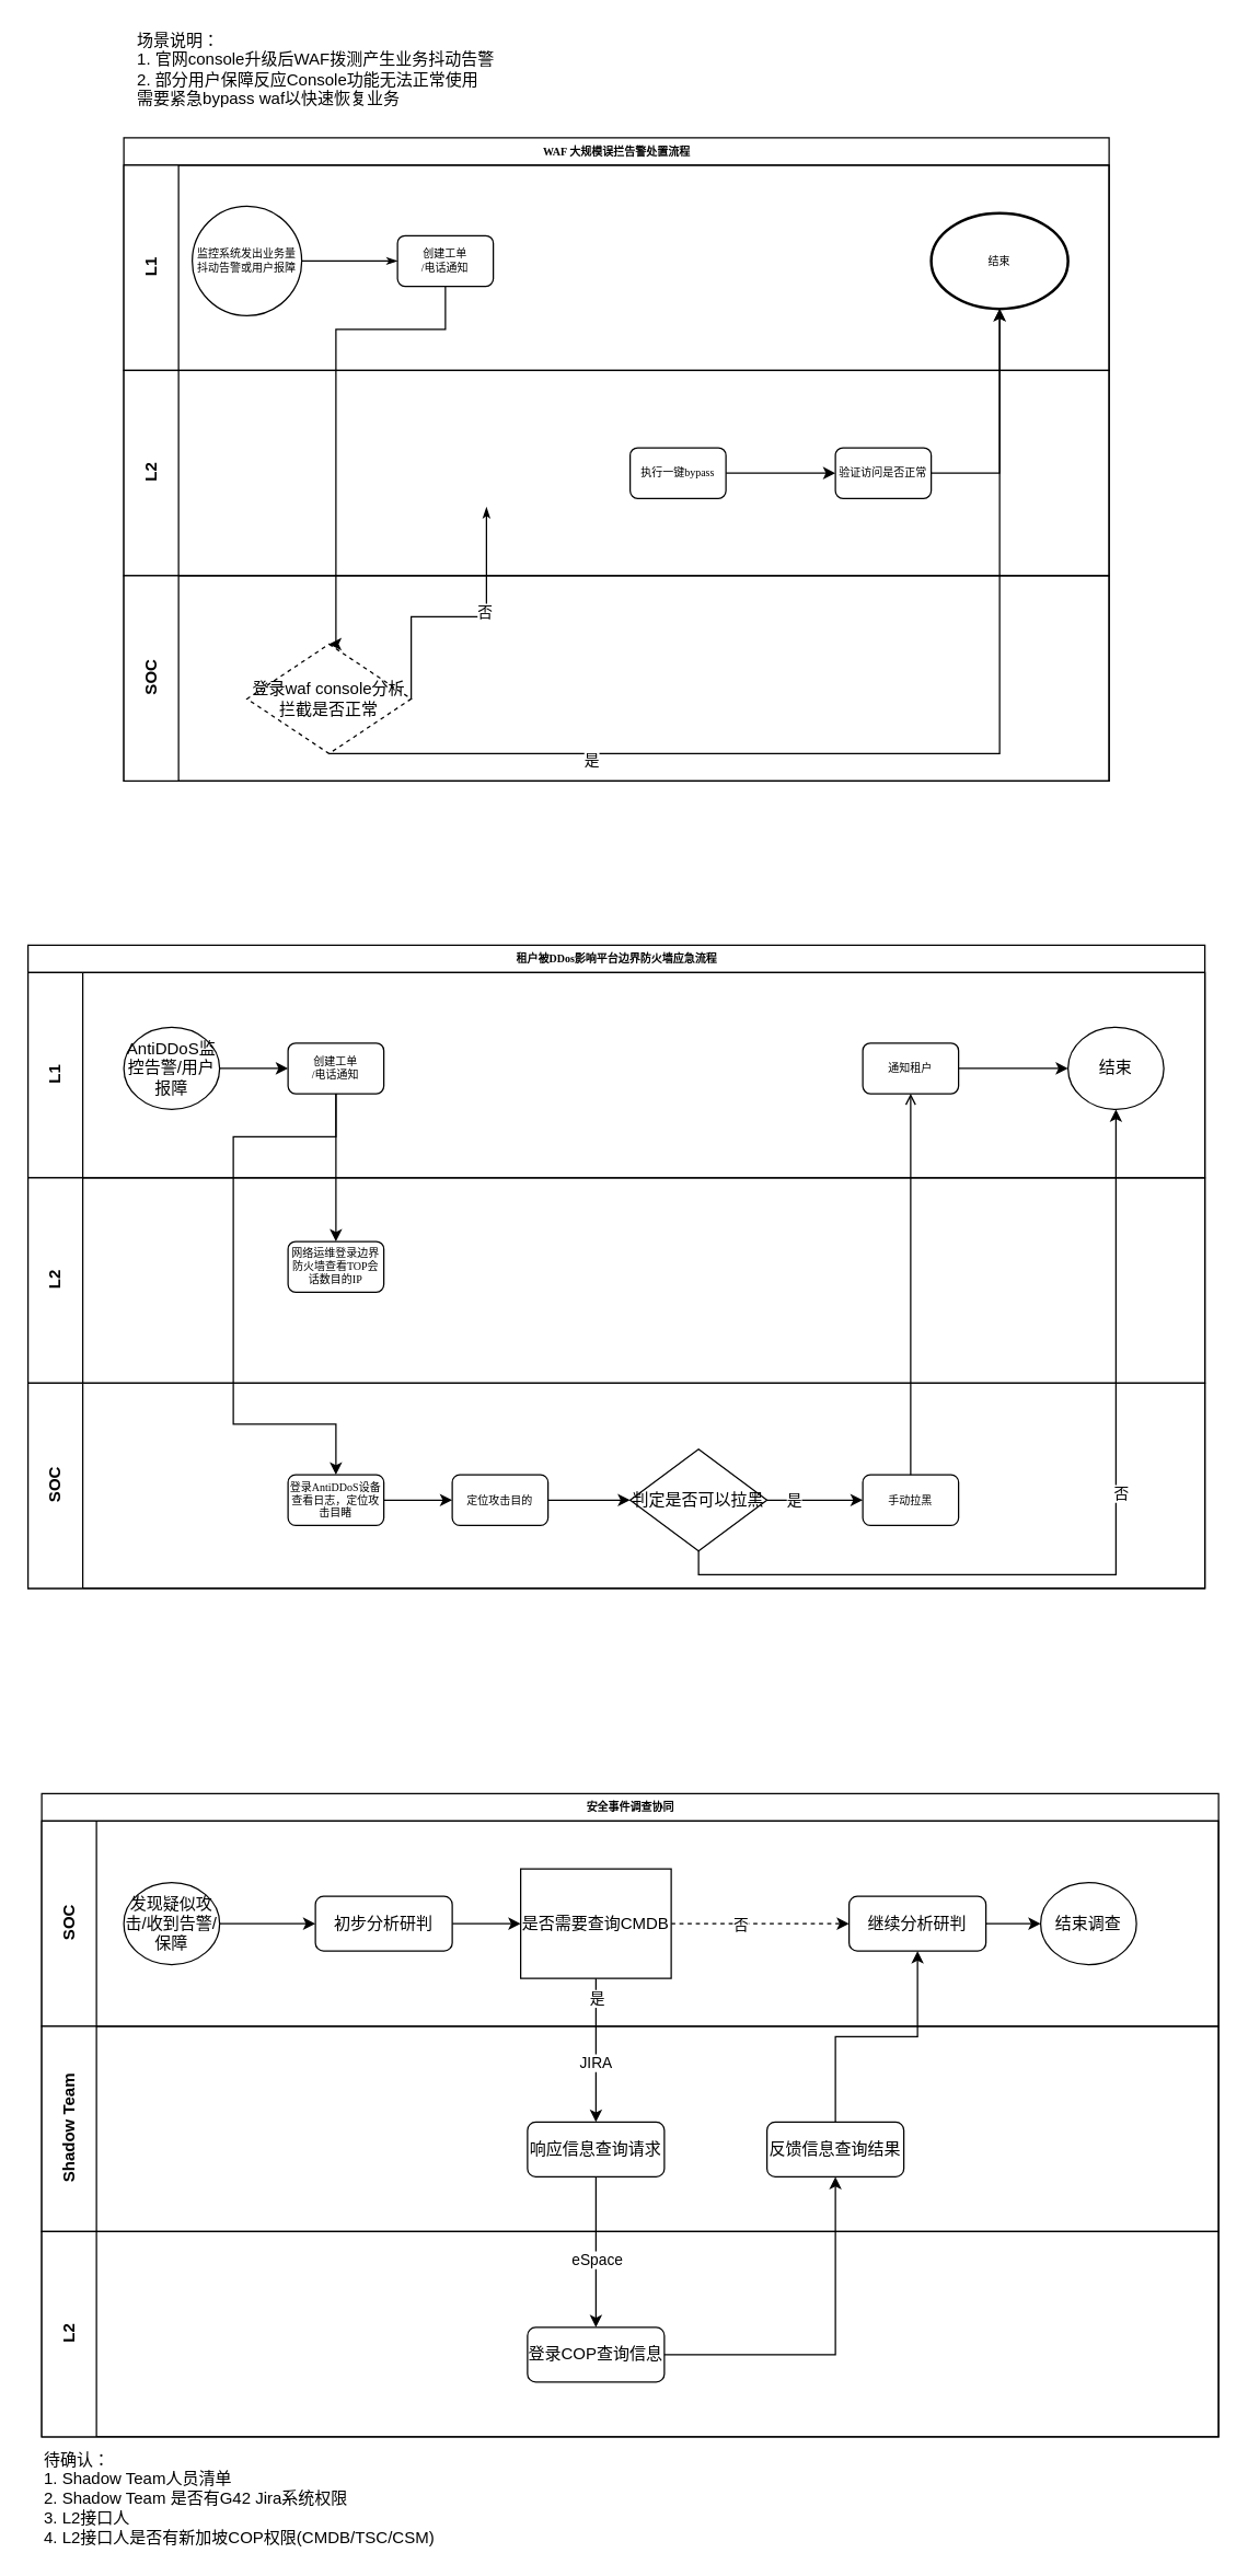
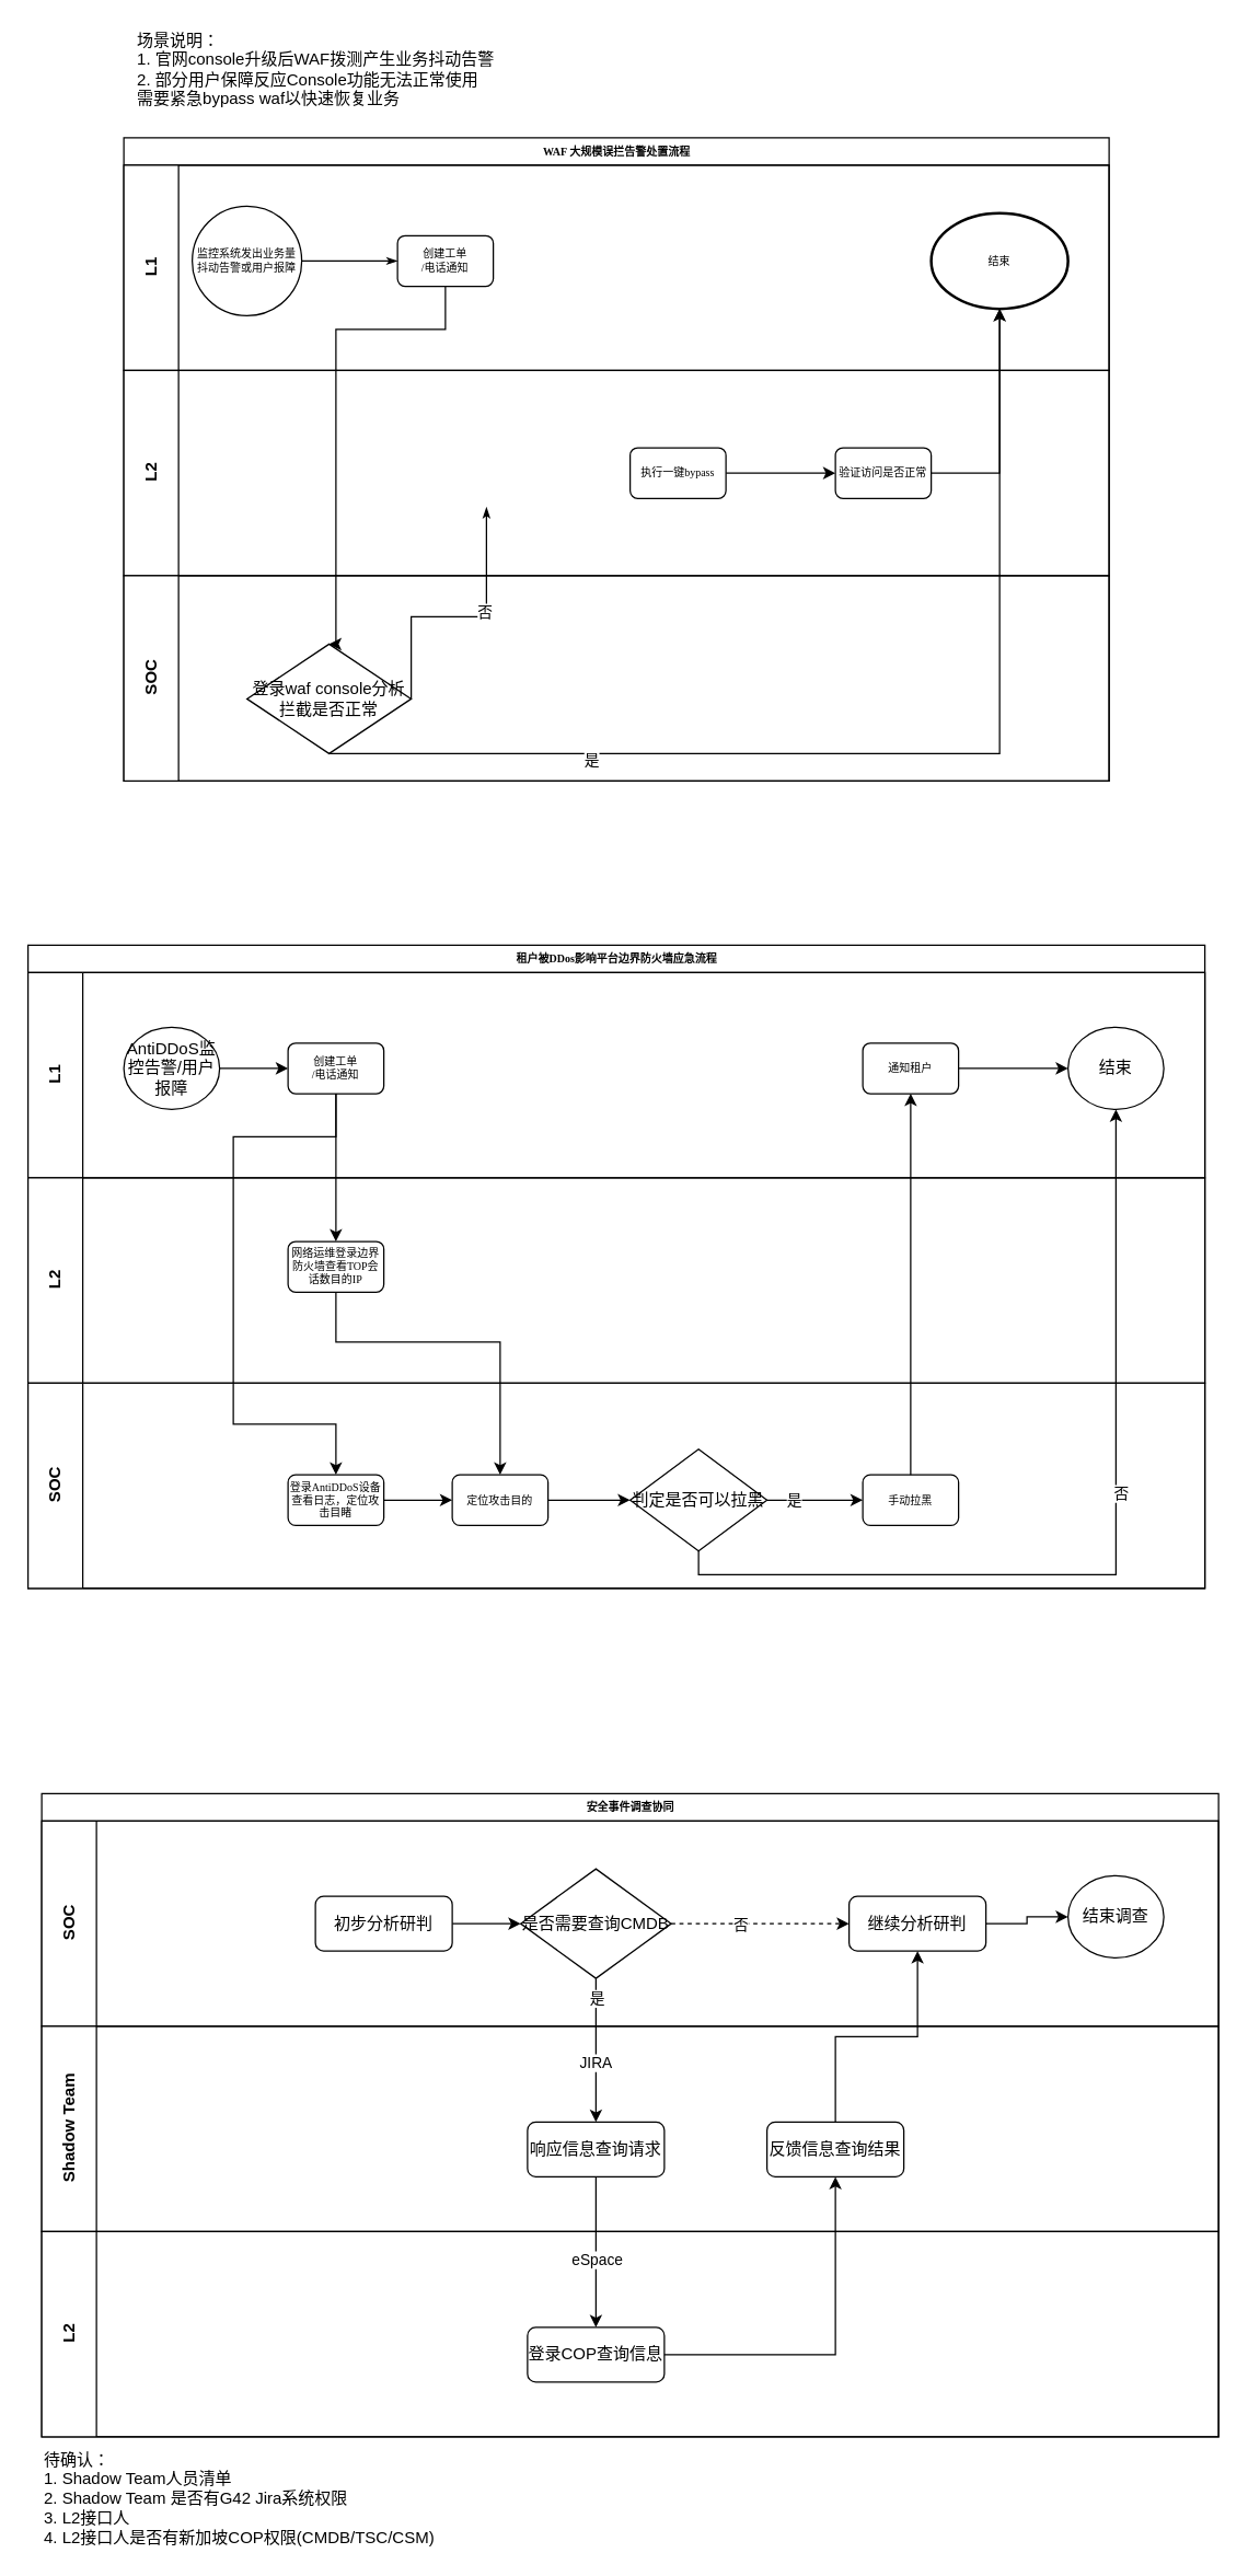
- <mxCell id="13" value="登录waf console分析拦截是否正常" style="rhombus;whiteSpace=wrap;html=1;dashed=1;" parent="12" vertex="1"><mxGeometry x="90" y="50" width="120" height="80" as="geometry" /></mxCell>
+ <mxCell id="13" value="登录waf console分析拦截是否正常" style="rhombus;whiteSpace=wrap;html=1;" parent="12" vertex="1"><mxGeometry x="90" y="50" width="120" height="80" as="geometry" /></mxCell>
- <mxCell id="43" style="edgeStyle=orthogonalEdgeStyle;rounded=0;orthogonalLoop=1;jettySize=auto;html=1;entryX=0.5;entryY=1;entryDx=0;entryDy=0;endArrow=open;" parent="21" source="39" target="28" edge="1"><mxGeometry relative="1" as="geometry" /></mxCell>
+ <mxCell id="43" style="edgeStyle=orthogonalEdgeStyle;rounded=0;orthogonalLoop=1;jettySize=auto;html=1;entryX=0.5;entryY=1;entryDx=0;entryDy=0;" parent="21" source="39" target="28" edge="1"><mxGeometry relative="1" as="geometry" /></mxCell>
+ <mxCell id="42" style="edgeStyle=orthogonalEdgeStyle;rounded=0;orthogonalLoop=1;jettySize=auto;html=1;entryX=0.5;entryY=0;entryDx=0;entryDy=0;" parent="21" source="30" target="35" edge="1"><mxGeometry relative="1" as="geometry"><Array as="points"><mxPoint x="225" y="290" /><mxPoint x="345" y="290" /></Array></mxGeometry></mxCell>
- <mxCell id="48" value="发现疑似攻击/收到告警/保障" style="ellipse;whiteSpace=wrap;html=1;" vertex="1" parent="47"><mxGeometry x="60" y="45" width="70" height="60" as="geometry" /></mxCell>
- <mxCell id="51" style="edgeStyle=orthogonalEdgeStyle;rounded=0;orthogonalLoop=1;jettySize=auto;html=1;entryX=0;entryY=0.5;entryDx=0;entryDy=0;" edge="1" parent="47" source="48" target="50"><mxGeometry relative="1" as="geometry" /></mxCell>
- <mxCell id="54" value="是否需要查询CMDB" style="whiteSpace=wrap;html=1;rounded=0;" vertex="1" parent="47"><mxGeometry x="350" y="35" width="110" height="80" as="geometry" /></mxCell>
+ <mxCell id="54" value="是否需要查询CMDB" style="rhombus;whiteSpace=wrap;html=1;" vertex="1" parent="47"><mxGeometry x="350" y="35" width="110" height="80" as="geometry" /></mxCell>
- <mxCell id="55" value="结束调查" style="ellipse;whiteSpace=wrap;html=1;" vertex="1" parent="47"><mxGeometry x="730" y="45" width="70" height="60" as="geometry" /></mxCell>
+ <mxCell id="55" value="结束调查" style="ellipse;whiteSpace=wrap;html=1;" vertex="1" parent="47"><mxGeometry x="750" y="40" width="70" height="60" as="geometry" /></mxCell>
